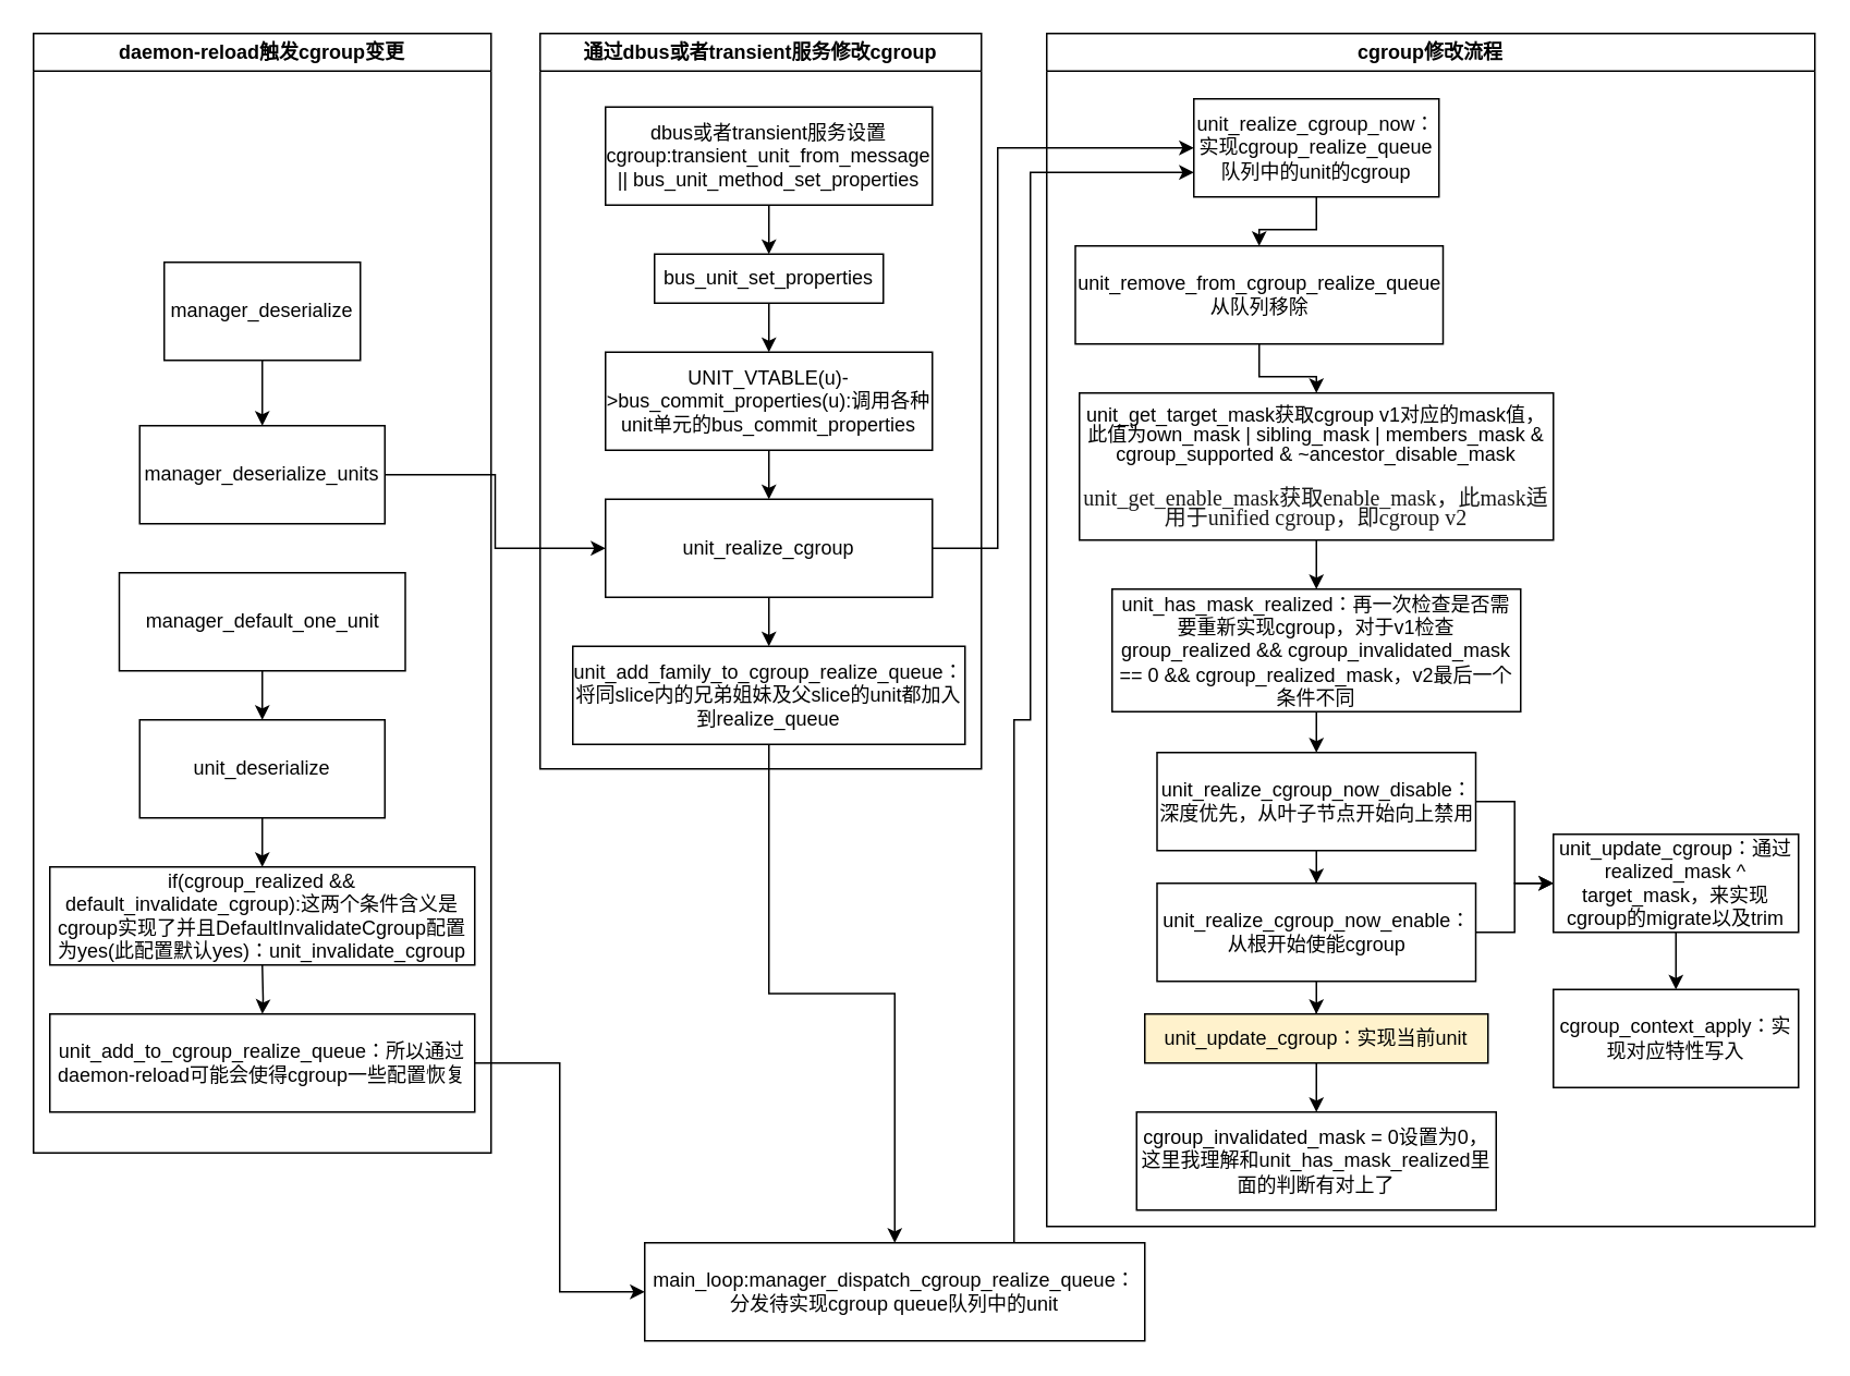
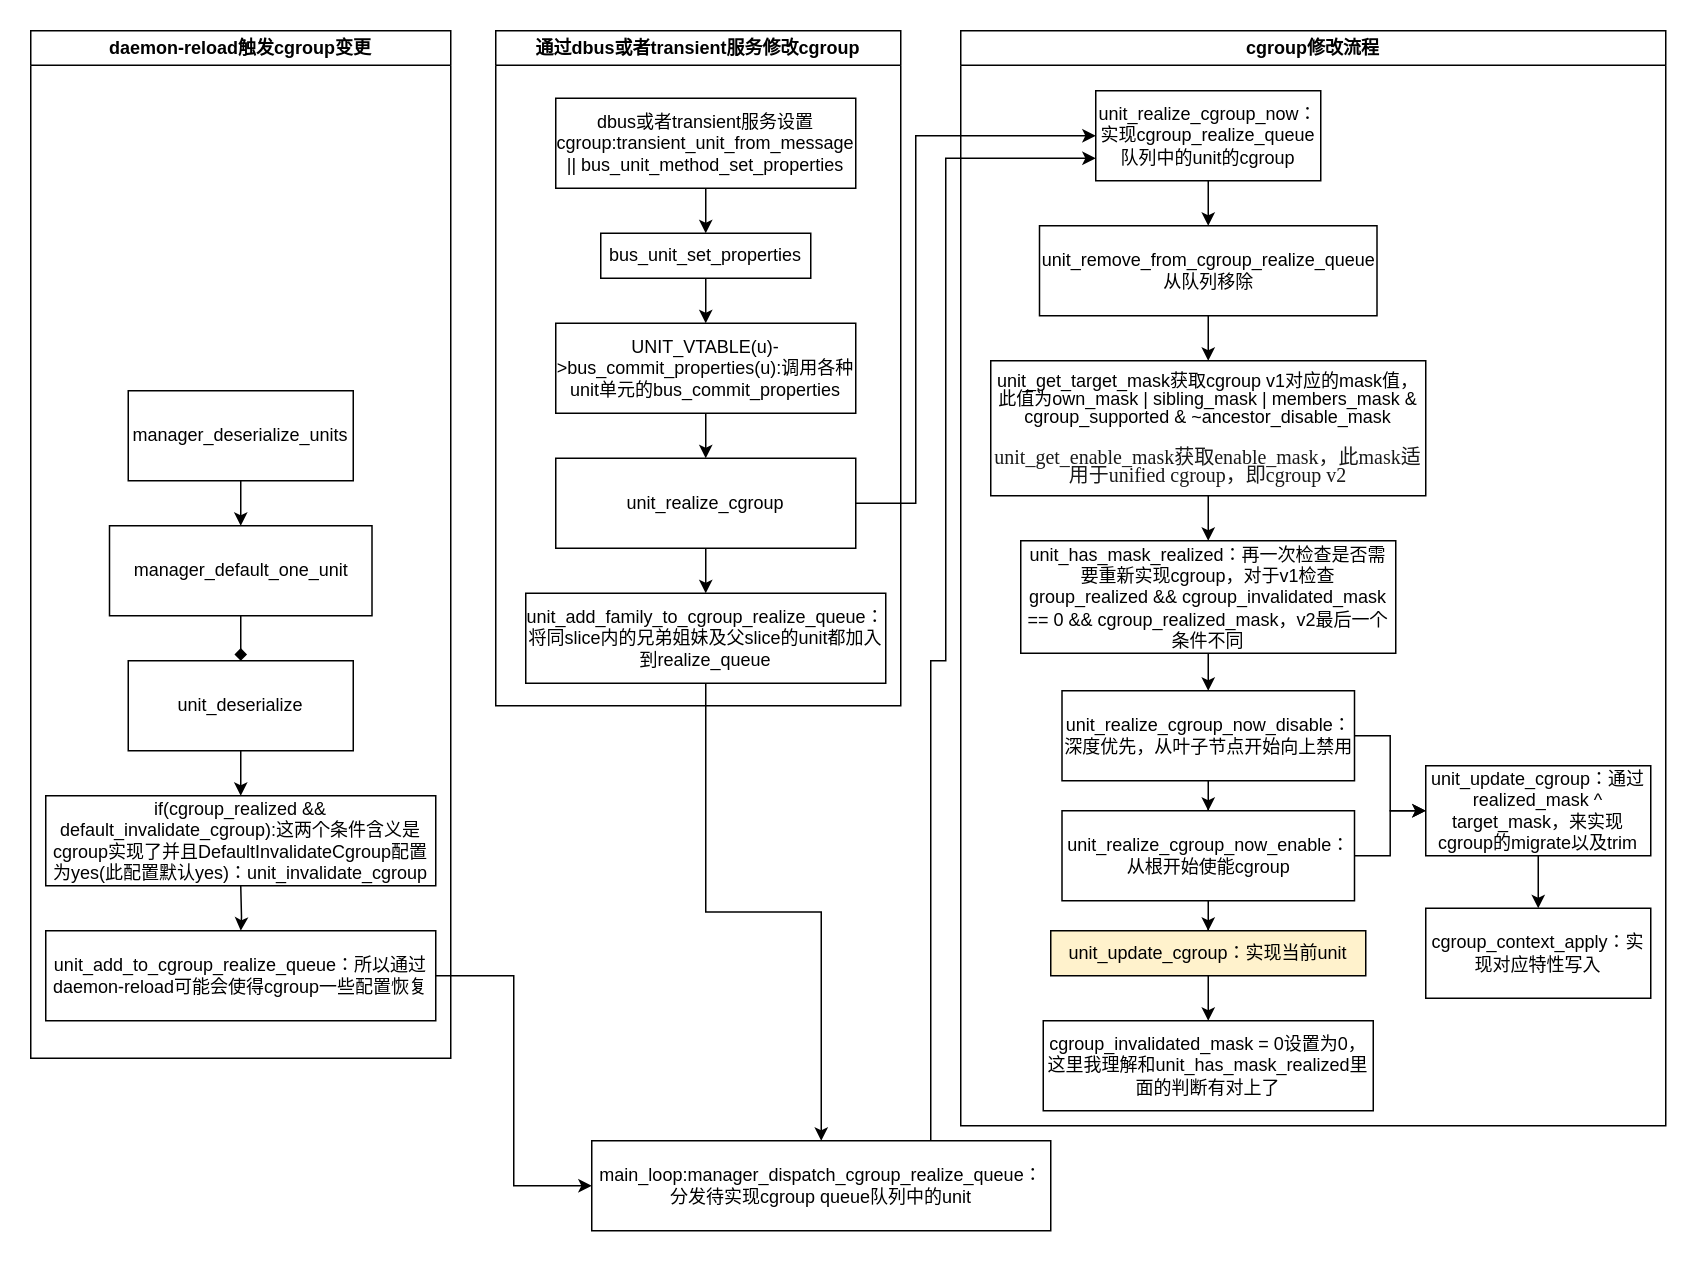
- <mxCell id="31" value="unit_remove_from_cgroup_realize_queue从队列移除" style="rounded=0;whiteSpace=wrap;html=1;" parent="29" vertex="1"><mxGeometry x="17.5" y="130" width="225" height="60" as="geometry" /></mxCell>
+ <mxCell id="31" value="unit_remove_from_cgroup_realize_queue从队列移除" style="rounded=0;whiteSpace=wrap;html=1;" parent="29" vertex="1"><mxGeometry x="52.5" y="130" width="225" height="60" as="geometry" /></mxCell>
- <mxCell id="7" value="manager_deserialize" style="rounded=0;whiteSpace=wrap;html=1;" parent="6" vertex="1"><mxGeometry x="80" y="140" width="120" height="60" as="geometry" /></mxCell>
- <mxCell id="9" value="" style="edgeStyle=orthogonalEdgeStyle;rounded=0;orthogonalLoop=1;jettySize=auto;html=1;" parent="6" source="7" target="8" edge="1"><mxGeometry relative="1" as="geometry" /></mxCell>
- <mxCell id="11" value="" style="edgeStyle=orthogonalEdgeStyle;rounded=0;orthogonalLoop=1;jettySize=auto;html=1;" parent="6" source="8" target="24" edge="1"><mxGeometry relative="1" as="geometry" /></mxCell>
+ <mxCell id="11" value="" style="edgeStyle=orthogonalEdgeStyle;rounded=0;orthogonalLoop=1;jettySize=auto;html=1;" parent="6" source="8" target="10" edge="1"><mxGeometry relative="1" as="geometry" /></mxCell>
- <mxCell id="14" value="" style="edgeStyle=orthogonalEdgeStyle;rounded=0;orthogonalLoop=1;jettySize=auto;html=1;" parent="6" source="10" target="13" edge="1"><mxGeometry relative="1" as="geometry" /></mxCell>
+ <mxCell id="14" value="" style="edgeStyle=orthogonalEdgeStyle;rounded=0;orthogonalLoop=1;jettySize=auto;html=1;endArrow=diamond;" parent="6" source="10" target="13" edge="1"><mxGeometry relative="1" as="geometry" /></mxCell>
